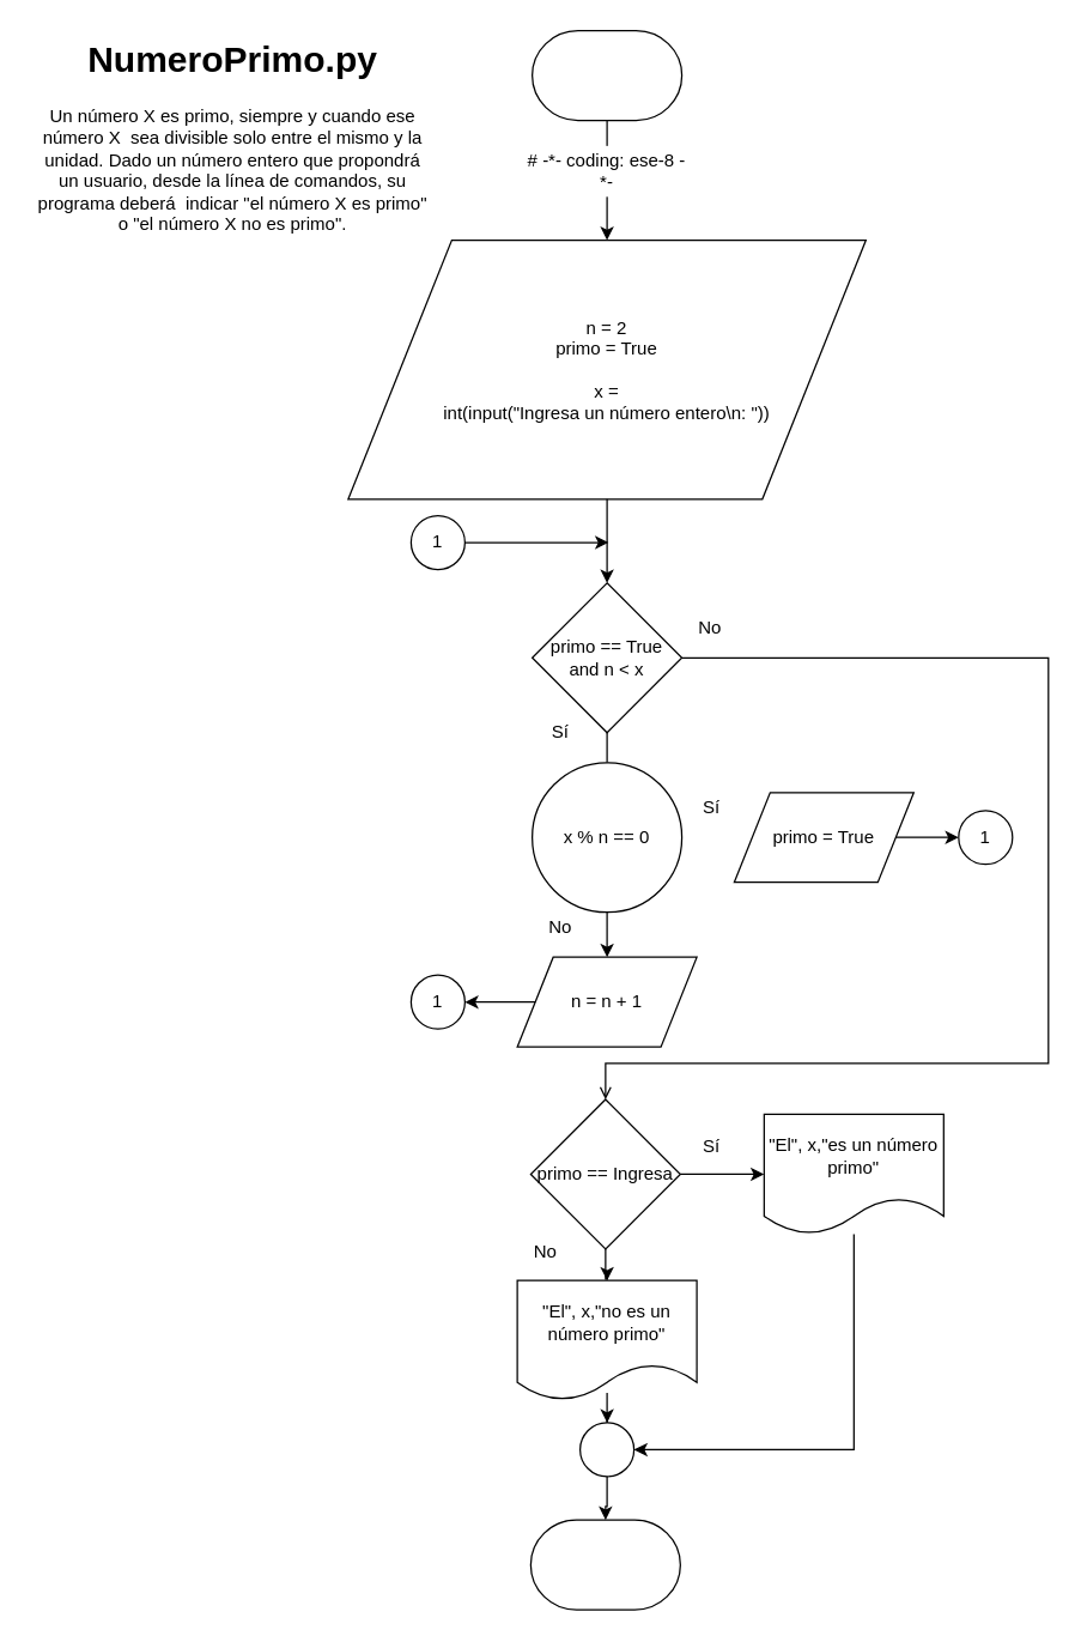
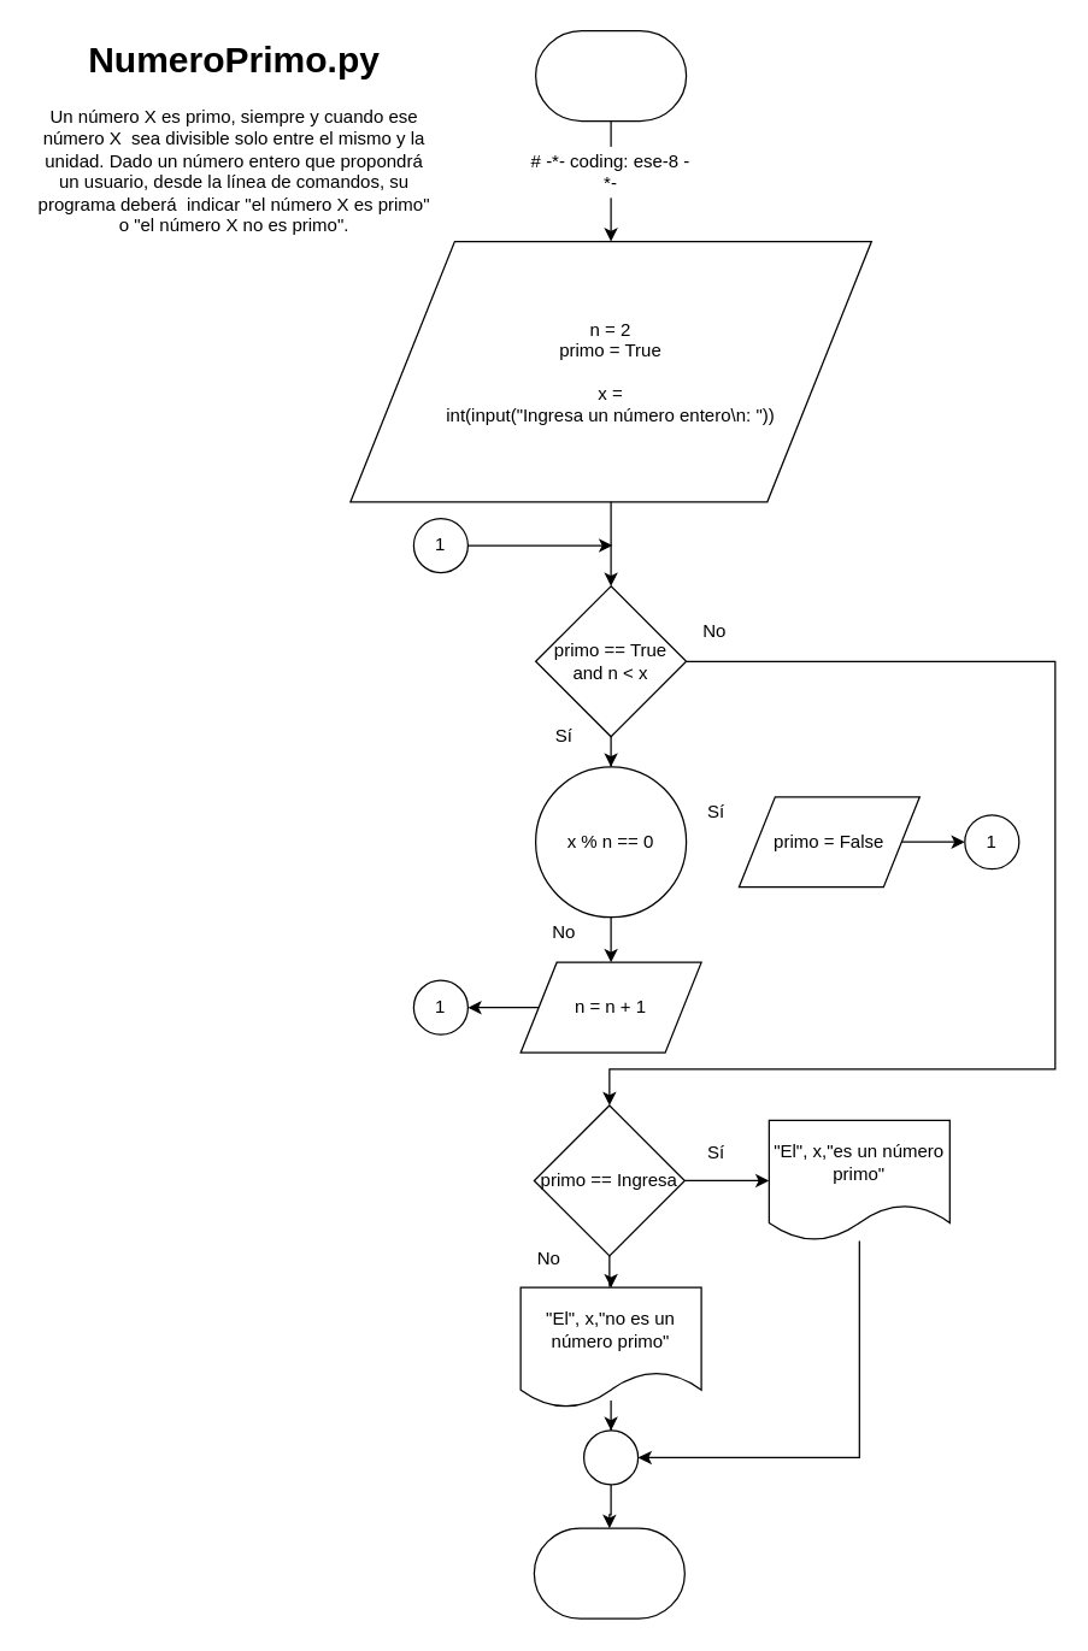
- <mxCell id="8" value="" style="edgeStyle=orthogonalEdgeStyle;rounded=0;orthogonalLoop=1;jettySize=auto;html=1;endArrow=none;" edge="1" parent="1" source="9" target="15"><mxGeometry relative="1" as="geometry" /></mxCell>
+ <mxCell id="8" value="" style="edgeStyle=orthogonalEdgeStyle;rounded=0;orthogonalLoop=1;jettySize=auto;html=1;" edge="1" parent="1" source="9" target="15"><mxGeometry relative="1" as="geometry" /></mxCell>
- <mxCell id="17" value="primo = True" style="shape=parallelogram;perimeter=parallelogramPerimeter;whiteSpace=wrap;html=1;" vertex="1" parent="1"><mxGeometry x="490" y="529" width="120" height="60" as="geometry" /></mxCell>
+ <mxCell id="17" value="primo = False" style="shape=parallelogram;perimeter=parallelogramPerimeter;whiteSpace=wrap;html=1;" vertex="1" parent="1"><mxGeometry x="490" y="529" width="120" height="60" as="geometry" /></mxCell>
- <mxCell id="11" value="" style="edgeStyle=orthogonalEdgeStyle;rounded=0;orthogonalLoop=1;jettySize=auto;html=1;endArrow=open;endFill=1;entryX=0.5;entryY=0;entryDx=0;entryDy=0;" parent="1" source="9" target="24" edge="1"><mxGeometry relative="1" as="geometry"><mxPoint x="404" y="747" as="targetPoint" /><Array as="points"><mxPoint x="700" y="439" /><mxPoint x="700" y="710" /><mxPoint x="404" y="710" /></Array></mxGeometry></mxCell>
+ <mxCell id="11" value="" style="edgeStyle=orthogonalEdgeStyle;rounded=0;orthogonalLoop=1;jettySize=auto;html=1;endArrow=classic;endFill=1;entryX=0.5;entryY=0;entryDx=0;entryDy=0;" parent="1" source="9" target="24" edge="1"><mxGeometry relative="1" as="geometry"><mxPoint x="404" y="747" as="targetPoint" /><Array as="points"><mxPoint x="700" y="439" /><mxPoint x="700" y="710" /><mxPoint x="404" y="710" /></Array></mxGeometry></mxCell>
